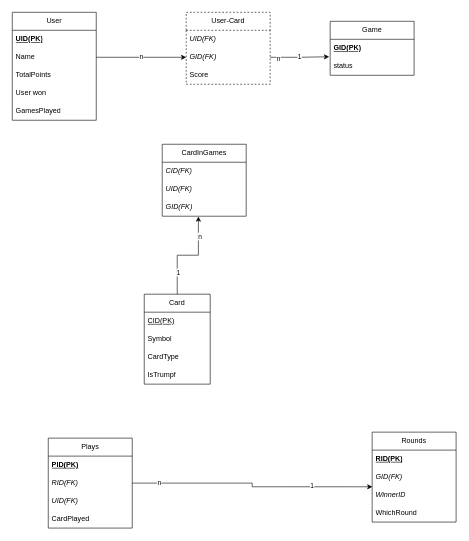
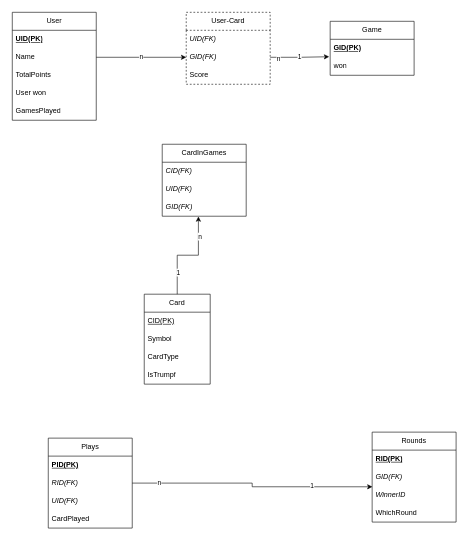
- <mxCell id="10" value="status" style="text;strokeColor=none;fillColor=none;align=left;verticalAlign=middle;spacingLeft=4;spacingRight=4;overflow=hidden;points=[[0,0.5],[1,0.5]];portConstraint=eastwest;rotatable=0;whiteSpace=wrap;html=1;" parent="8" vertex="1"><mxGeometry y="60" width="140" height="30" as="geometry" /></mxCell>
+ <mxCell id="10" value="won" style="text;strokeColor=none;fillColor=none;align=left;verticalAlign=middle;spacingLeft=4;spacingRight=4;overflow=hidden;points=[[0,0.5],[1,0.5]];portConstraint=eastwest;rotatable=0;whiteSpace=wrap;html=1;" parent="8" vertex="1"><mxGeometry y="60" width="140" height="30" as="geometry" /></mxCell>
